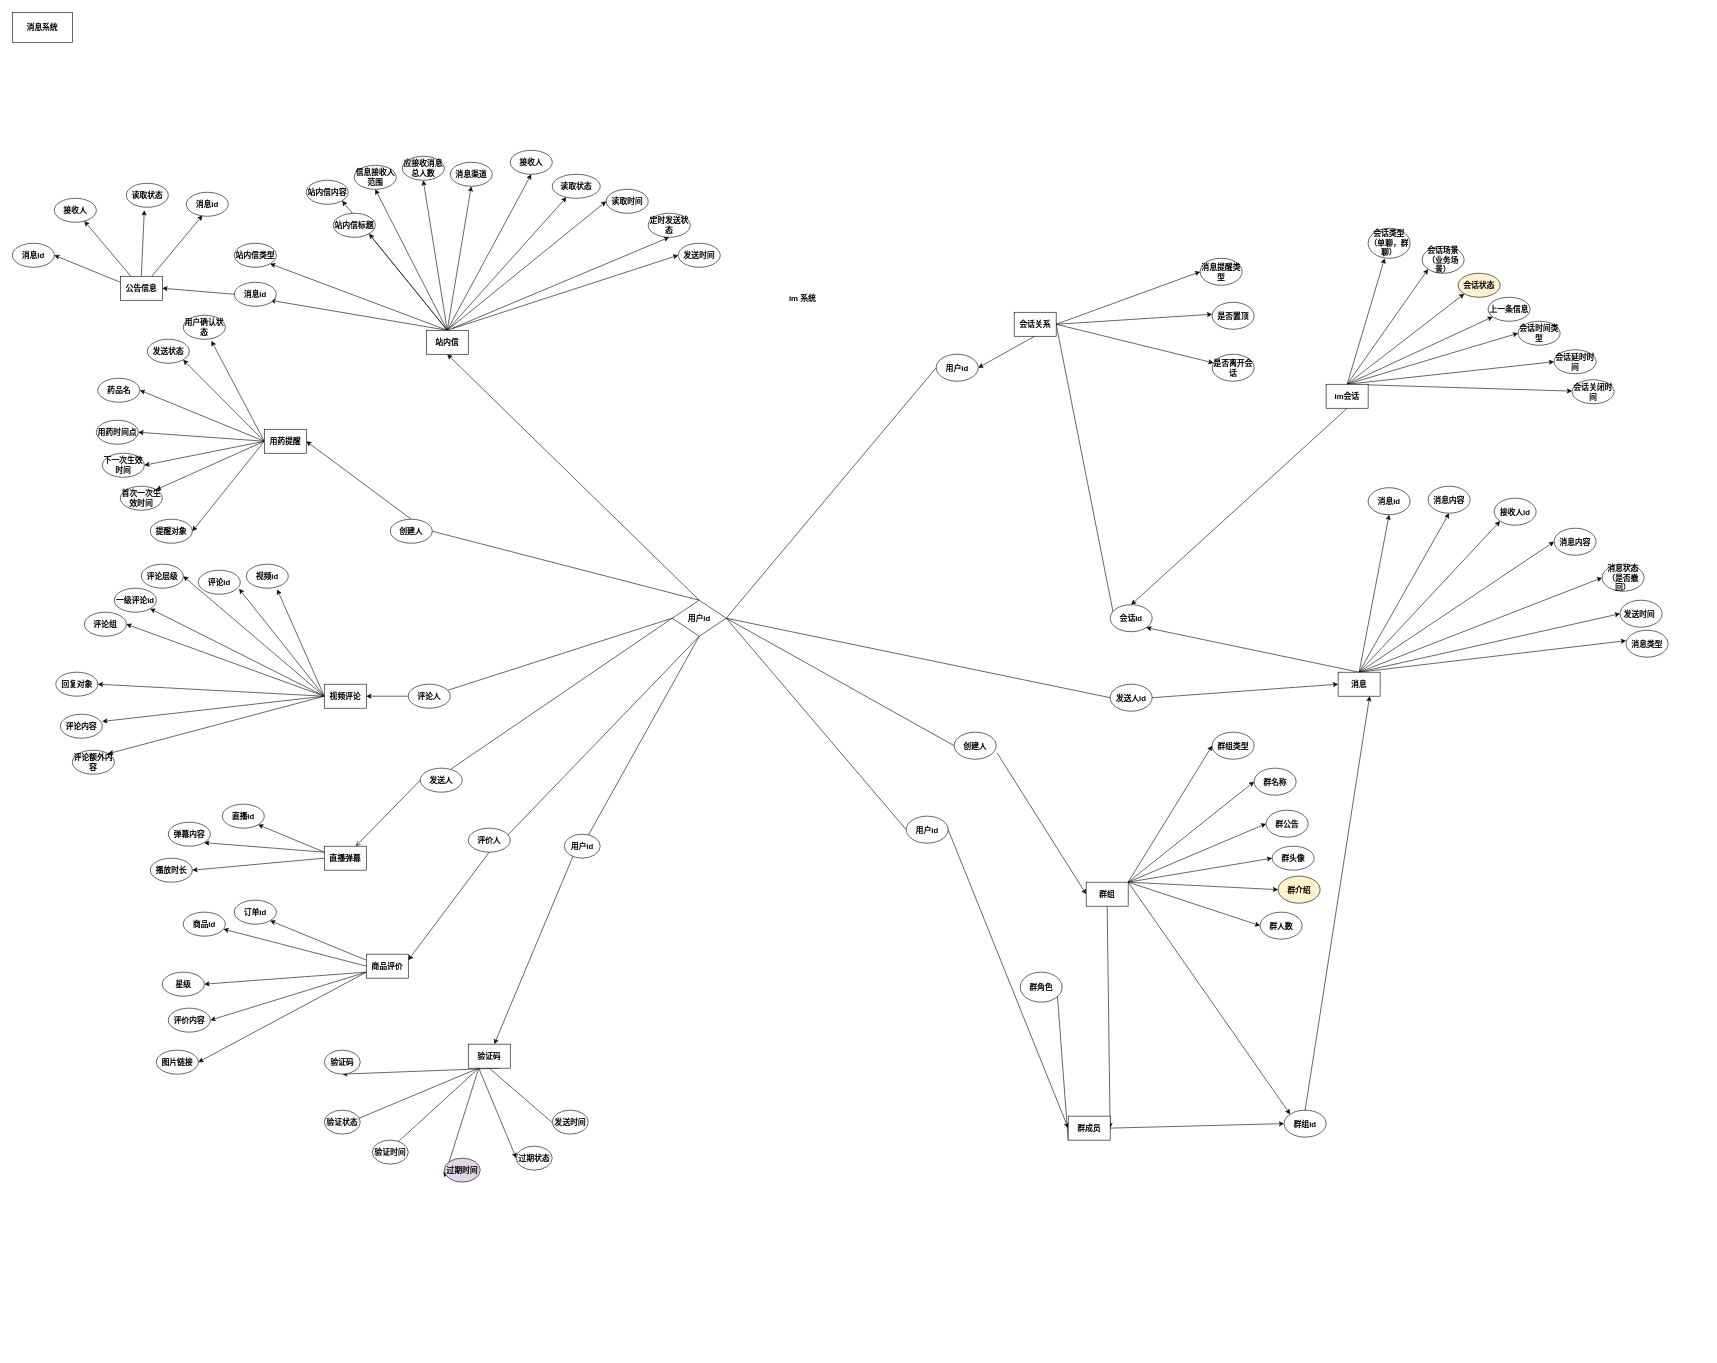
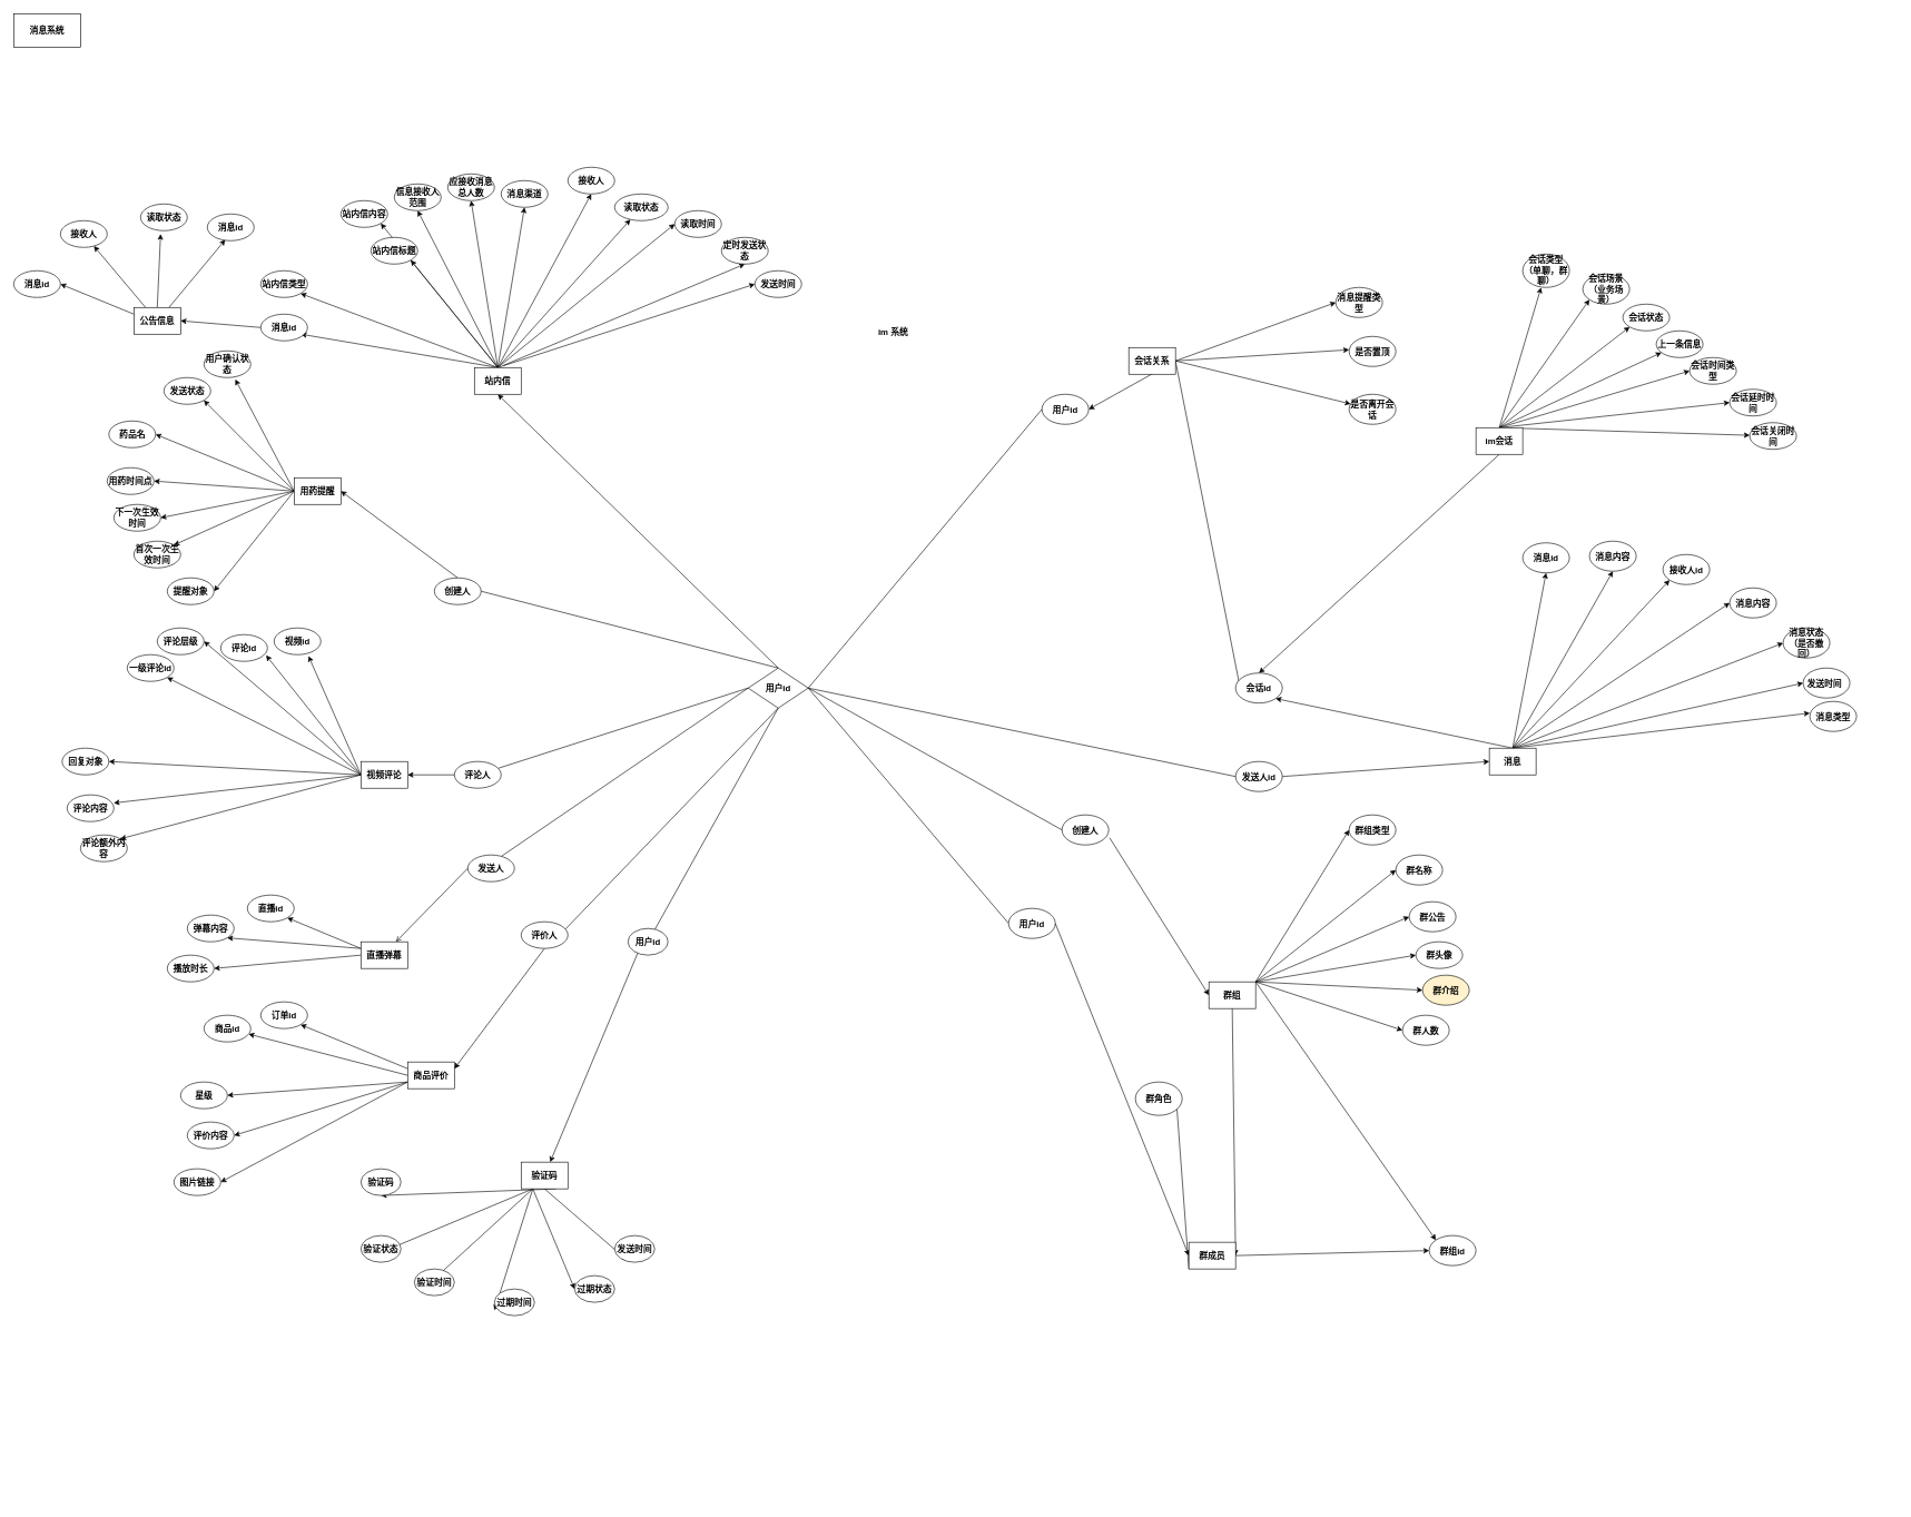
- <mxCell id="123" value="会话状态" style="ellipse;whiteSpace=wrap;html=1;fontStyle=1;fontSize=13;fillColor=#fff2cc;" parent="1" vertex="1"><mxGeometry x="2430" y="455" width="70" height="40" as="geometry" /></mxCell>
+ <mxCell id="123" value="会话状态" style="ellipse;whiteSpace=wrap;html=1;fontStyle=1;fontSize=13;" parent="1" vertex="1"><mxGeometry x="2430" y="455" width="70" height="40" as="geometry" /></mxCell>
- <mxCell id="90" value="评论组" style="ellipse;whiteSpace=wrap;html=1;fontSize=13;fontStyle=1" parent="1" vertex="1"><mxGeometry x="140" y="1020" width="70" height="40" as="geometry" /></mxCell>
- <mxCell id="79" style="edgeStyle=none;html=1;exitX=0;exitY=0.5;exitDx=0;exitDy=0;entryX=1;entryY=0.5;entryDx=0;entryDy=0;fontSize=13;fontStyle=1" parent="1" source="82" target="90" edge="1"><mxGeometry relative="1" as="geometry"><mxPoint x="220" y="1040" as="targetPoint" /></mxGeometry></mxCell>
- <mxCell id="171" style="edgeStyle=none;html=1;exitX=0.5;exitY=0;exitDx=0;exitDy=0;entryX=0.75;entryY=1;entryDx=0;entryDy=0;startArrow=none;fontSize=13;fontStyle=1" parent="1" source="183" target="145" edge="1"><mxGeometry relative="1" as="geometry" /></mxCell>
- <mxCell id="44" value="过期时间" style="ellipse;whiteSpace=wrap;html=1;fontSize=13;fontStyle=1;fillColor=#e1d5e7;" parent="1" vertex="1"><mxGeometry x="740" y="1930" width="60" height="40" as="geometry" /></mxCell>
+ <mxCell id="44" value="过期时间" style="ellipse;whiteSpace=wrap;html=1;fontSize=13;fontStyle=1" parent="1" vertex="1"><mxGeometry x="740" y="1930" width="60" height="40" as="geometry" /></mxCell>
